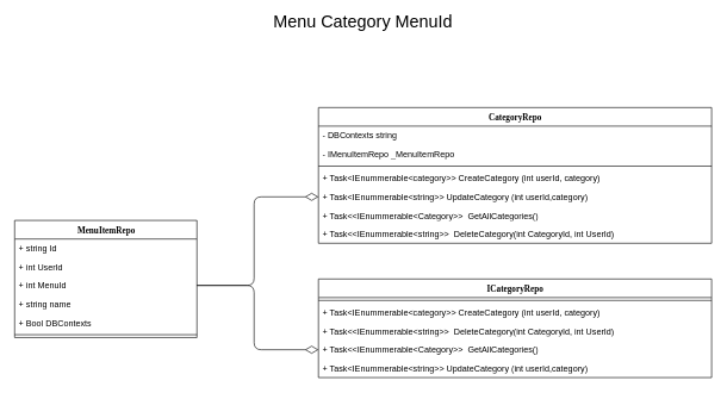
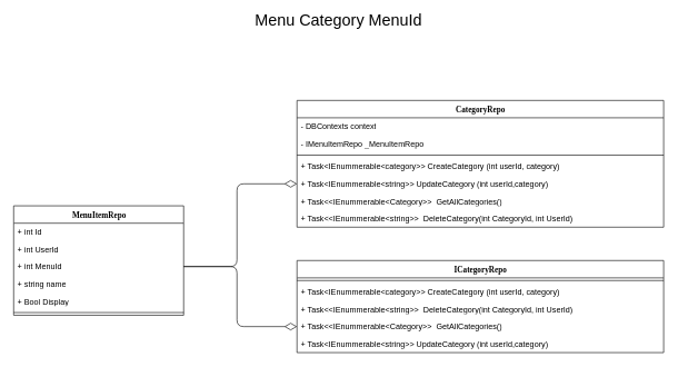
- <mxCell id="10" value="- DBContexts string&lt;br&gt;" style="text;html=1;strokeColor=none;fillColor=none;align=left;verticalAlign=top;spacingLeft=4;spacingRight=4;whiteSpace=wrap;overflow=hidden;rotatable=0;points=[[0,0.5],[1,0.5]];portConstraint=eastwest;" vertex="1" parent="9"><mxGeometry y="26" width="550" height="26" as="geometry" /></mxCell>
+ <mxCell id="10" value="- DBContexts context&lt;br&gt;" style="text;html=1;strokeColor=none;fillColor=none;align=left;verticalAlign=top;spacingLeft=4;spacingRight=4;whiteSpace=wrap;overflow=hidden;rotatable=0;points=[[0,0.5],[1,0.5]];portConstraint=eastwest;" vertex="1" parent="9"><mxGeometry y="26" width="550" height="26" as="geometry" /></mxCell>
- <mxCell id="18" value="+ string Id" style="text;html=1;strokeColor=none;fillColor=none;align=left;verticalAlign=top;spacingLeft=4;spacingRight=4;whiteSpace=wrap;overflow=hidden;rotatable=0;points=[[0,0.5],[1,0.5]];portConstraint=eastwest;" vertex="1" parent="17"><mxGeometry y="26" width="255" height="26" as="geometry" /></mxCell>
+ <mxCell id="18" value="+ int Id" style="text;html=1;strokeColor=none;fillColor=none;align=left;verticalAlign=top;spacingLeft=4;spacingRight=4;whiteSpace=wrap;overflow=hidden;rotatable=0;points=[[0,0.5],[1,0.5]];portConstraint=eastwest;" vertex="1" parent="17"><mxGeometry y="26" width="255" height="26" as="geometry" /></mxCell>
- <mxCell id="22" value="+ Bool DBContexts" style="text;html=1;strokeColor=none;fillColor=none;align=left;verticalAlign=top;spacingLeft=4;spacingRight=4;whiteSpace=wrap;overflow=hidden;rotatable=0;points=[[0,0.5],[1,0.5]];portConstraint=eastwest;" vertex="1" parent="17"><mxGeometry y="130" width="255" height="26" as="geometry" /></mxCell>
+ <mxCell id="22" value="+ Bool Display" style="text;html=1;strokeColor=none;fillColor=none;align=left;verticalAlign=top;spacingLeft=4;spacingRight=4;whiteSpace=wrap;overflow=hidden;rotatable=0;points=[[0,0.5],[1,0.5]];portConstraint=eastwest;" vertex="1" parent="17"><mxGeometry y="130" width="255" height="26" as="geometry" /></mxCell>
